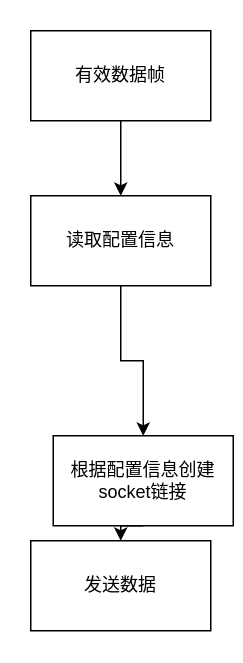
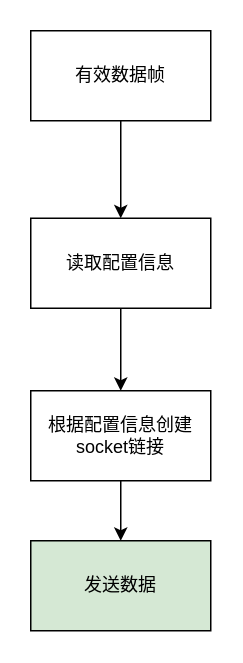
- <mxCell id="3" value="读取配置信息" style="rounded=0;whiteSpace=wrap;html=1;" vertex="1" parent="1"><mxGeometry x="20" y="130" width="120" height="60" as="geometry" /></mxCell>
+ <mxCell id="3" value="读取配置信息" style="rounded=0;whiteSpace=wrap;html=1;" vertex="1" parent="1"><mxGeometry x="20" y="145" width="120" height="60" as="geometry" /></mxCell>
- <mxCell id="7" value="根据配置信息创建socket链接" style="rounded=0;whiteSpace=wrap;html=1;" vertex="1" parent="1"><mxGeometry x="35" y="290" width="120" height="60" as="geometry" /></mxCell>
+ <mxCell id="7" value="根据配置信息创建socket链接" style="rounded=0;whiteSpace=wrap;html=1;" vertex="1" parent="1"><mxGeometry x="20" y="260" width="120" height="60" as="geometry" /></mxCell>
- <mxCell id="8" value="发送数据" style="rounded=0;whiteSpace=wrap;html=1;" vertex="1" parent="1"><mxGeometry x="20" y="360" width="120" height="60" as="geometry" /></mxCell>
+ <mxCell id="8" value="发送数据" style="rounded=0;whiteSpace=wrap;html=1;fillColor=#d5e8d4;" vertex="1" parent="1"><mxGeometry x="20" y="360" width="120" height="60" as="geometry" /></mxCell>
